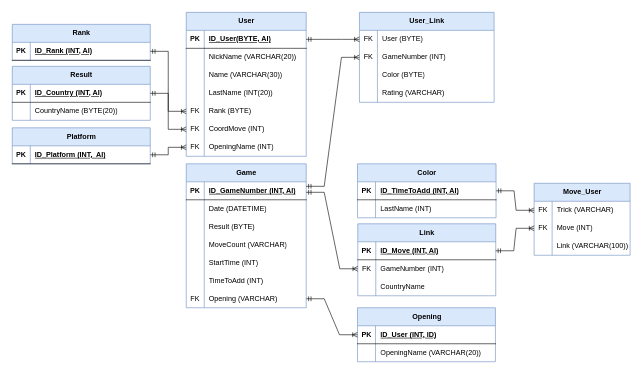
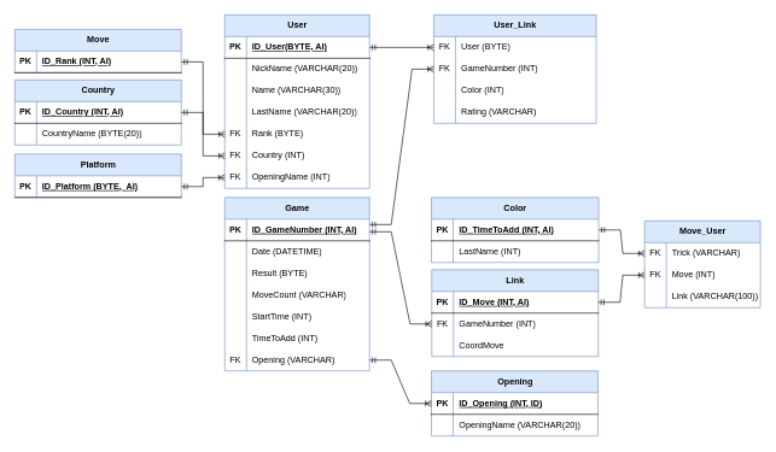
- <mxCell id="46" value="Rank" style="shape=table;startSize=30;container=1;collapsible=1;childLayout=tableLayout;fixedRows=1;rowLines=0;fontStyle=1;align=center;resizeLast=1;html=1;labelBackgroundColor=none;fillColor=#dae8fc;strokeColor=#6c8ebf;" parent="1" vertex="1"><mxGeometry y="40" width="230" height="60" as="geometry" x="20" /></mxCell>
+ <mxCell id="46" value="Move" style="shape=table;startSize=30;container=1;collapsible=1;childLayout=tableLayout;fixedRows=1;rowLines=0;fontStyle=1;align=center;resizeLast=1;html=1;labelBackgroundColor=none;fillColor=#dae8fc;strokeColor=#6c8ebf;" parent="1" vertex="1"><mxGeometry y="40" width="230" height="60" as="geometry" x="20" /></mxCell>
- <mxCell id="50" value="Result" style="shape=table;startSize=30;container=1;collapsible=1;childLayout=tableLayout;fixedRows=1;rowLines=0;fontStyle=1;align=center;resizeLast=1;html=1;labelBackgroundColor=none;fillColor=#dae8fc;strokeColor=#6c8ebf;" parent="1" vertex="1"><mxGeometry y="110" width="230" height="90" as="geometry" x="20" /></mxCell>
+ <mxCell id="50" value="Country" style="shape=table;startSize=30;container=1;collapsible=1;childLayout=tableLayout;fixedRows=1;rowLines=0;fontStyle=1;align=center;resizeLast=1;html=1;labelBackgroundColor=none;fillColor=#dae8fc;strokeColor=#6c8ebf;" parent="1" vertex="1"><mxGeometry y="110" width="230" height="90" as="geometry" x="20" /></mxCell>
- <mxCell id="104" value="Color (BYTE)" style="shape=partialRectangle;connectable=0;fillColor=none;top=0;left=0;bottom=0;right=0;align=left;spacingLeft=6;overflow=hidden;whiteSpace=wrap;html=1;" parent="102" vertex="1"><mxGeometry x="30" width="194.5" height="30" as="geometry"><mxRectangle width="194.5" height="30" as="alternateBounds" /></mxGeometry></mxCell>
+ <mxCell id="104" value="Color (INT)" style="shape=partialRectangle;connectable=0;fillColor=none;top=0;left=0;bottom=0;right=0;align=left;spacingLeft=6;overflow=hidden;whiteSpace=wrap;html=1;" parent="102" vertex="1"><mxGeometry x="30" width="194.5" height="30" as="geometry"><mxRectangle width="194.5" height="30" as="alternateBounds" /></mxGeometry></mxCell>
- <mxCell id="36" value="LastName (INT(20))" style="shape=partialRectangle;connectable=0;fillColor=none;top=0;left=0;bottom=0;right=0;align=left;spacingLeft=6;overflow=hidden;whiteSpace=wrap;html=1;labelBackgroundColor=none;" vertex="1" parent="34"><mxGeometry x="30" width="170" height="30" as="geometry"><mxRectangle width="170" height="30" as="alternateBounds" /></mxGeometry></mxCell>
+ <mxCell id="36" value="LastName (VARCHAR(20))" style="shape=partialRectangle;connectable=0;fillColor=none;top=0;left=0;bottom=0;right=0;align=left;spacingLeft=6;overflow=hidden;whiteSpace=wrap;html=1;labelBackgroundColor=none;" vertex="1" parent="34"><mxGeometry x="30" width="170" height="30" as="geometry"><mxRectangle width="170" height="30" as="alternateBounds" /></mxGeometry></mxCell>
- <mxCell id="42" value="CoordMove (INT)" style="shape=partialRectangle;connectable=0;fillColor=none;top=0;left=0;bottom=0;right=0;align=left;spacingLeft=6;overflow=hidden;whiteSpace=wrap;html=1;labelBackgroundColor=none;" parent="40" vertex="1"><mxGeometry x="30" width="170" height="30" as="geometry"><mxRectangle width="170" height="30" as="alternateBounds" /></mxGeometry></mxCell>
+ <mxCell id="42" value="Country (INT)" style="shape=partialRectangle;connectable=0;fillColor=none;top=0;left=0;bottom=0;right=0;align=left;spacingLeft=6;overflow=hidden;whiteSpace=wrap;html=1;labelBackgroundColor=none;" parent="40" vertex="1"><mxGeometry x="30" width="170" height="30" as="geometry"><mxRectangle width="170" height="30" as="alternateBounds" /></mxGeometry></mxCell>
- <mxCell id="60" value="ID_Platform (INT,&amp;nbsp; AI)" style="shape=partialRectangle;connectable=0;fillColor=none;top=0;left=0;bottom=0;right=0;align=left;spacingLeft=6;fontStyle=5;overflow=hidden;whiteSpace=wrap;html=1;labelBackgroundColor=none;" parent="58" vertex="1"><mxGeometry x="30" width="200" height="30" as="geometry"><mxRectangle width="200" height="30" as="alternateBounds" /></mxGeometry></mxCell>
+ <mxCell id="60" value="ID_Platform (BYTE,&amp;nbsp; AI)" style="shape=partialRectangle;connectable=0;fillColor=none;top=0;left=0;bottom=0;right=0;align=left;spacingLeft=6;fontStyle=5;overflow=hidden;whiteSpace=wrap;html=1;labelBackgroundColor=none;" parent="58" vertex="1"><mxGeometry x="30" width="200" height="30" as="geometry"><mxRectangle width="200" height="30" as="alternateBounds" /></mxGeometry></mxCell>
- <mxCell id="70" value="CountryName" style="shape=partialRectangle;connectable=0;fillColor=none;top=0;left=0;bottom=0;right=0;align=left;spacingLeft=6;overflow=hidden;whiteSpace=wrap;html=1;labelBackgroundColor=none;" vertex="1" parent="68"><mxGeometry x="30" width="200" height="30" as="geometry"><mxRectangle width="200" height="30" as="alternateBounds" /></mxGeometry></mxCell>
+ <mxCell id="70" value="CoordMove" style="shape=partialRectangle;connectable=0;fillColor=none;top=0;left=0;bottom=0;right=0;align=left;spacingLeft=6;overflow=hidden;whiteSpace=wrap;html=1;labelBackgroundColor=none;" vertex="1" parent="68"><mxGeometry x="30" width="200" height="30" as="geometry"><mxRectangle width="200" height="30" as="alternateBounds" /></mxGeometry></mxCell>
- <mxCell id="84" value="ID_User (INT, ID)" style="shape=partialRectangle;connectable=0;fillColor=none;top=0;left=0;bottom=0;right=0;align=left;spacingLeft=6;fontStyle=5;overflow=hidden;whiteSpace=wrap;html=1;labelBackgroundColor=none;" parent="82" vertex="1"><mxGeometry x="30" width="200" height="30" as="geometry"><mxRectangle width="200" height="30" as="alternateBounds" /></mxGeometry></mxCell>
+ <mxCell id="84" value="ID_Opening (INT, ID)" style="shape=partialRectangle;connectable=0;fillColor=none;top=0;left=0;bottom=0;right=0;align=left;spacingLeft=6;fontStyle=5;overflow=hidden;whiteSpace=wrap;html=1;labelBackgroundColor=none;" parent="82" vertex="1"><mxGeometry x="30" width="200" height="30" as="geometry"><mxRectangle width="200" height="30" as="alternateBounds" /></mxGeometry></mxCell>
